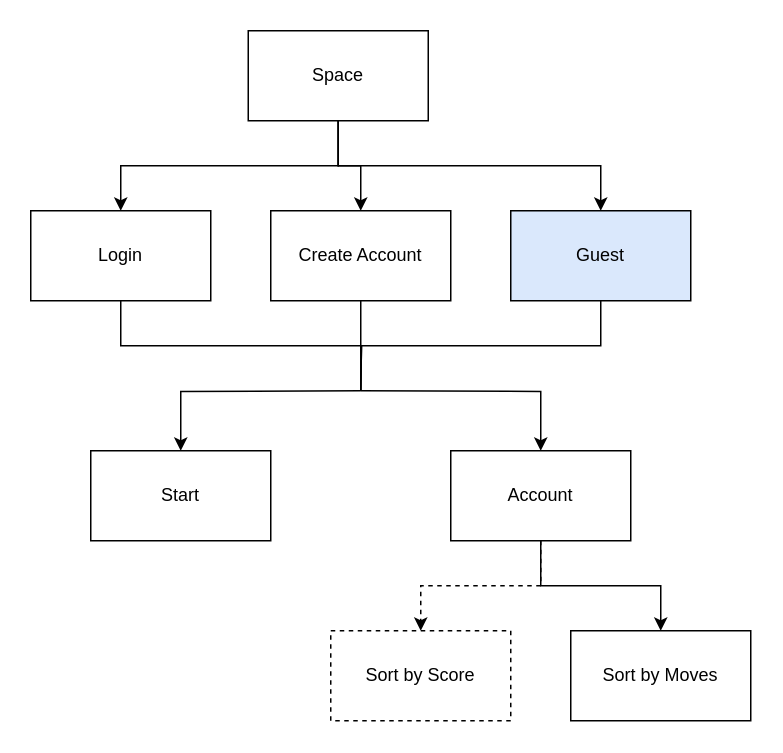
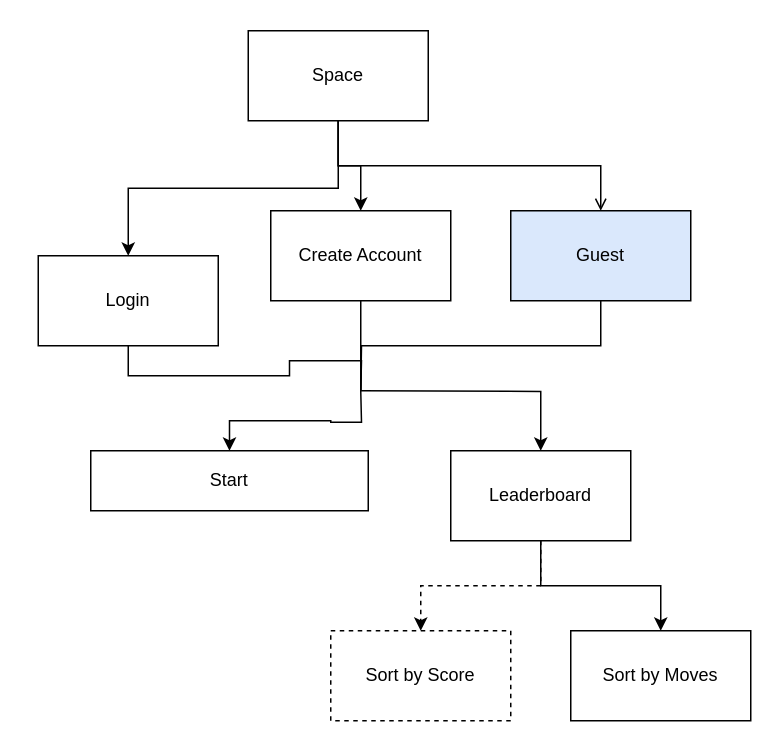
- <mxCell id="4" style="edgeStyle=orthogonalEdgeStyle;rounded=0;orthogonalLoop=1;jettySize=auto;html=1;exitX=0.5;exitY=1;exitDx=0;exitDy=0;entryX=0.5;entryY=0;entryDx=0;entryDy=0;" edge="1" parent="1" source="5" target="11"><mxGeometry relative="1" as="geometry" /></mxCell>
+ <mxCell id="4" style="edgeStyle=orthogonalEdgeStyle;rounded=0;orthogonalLoop=1;jettySize=auto;html=1;exitX=0.5;exitY=1;exitDx=0;exitDy=0;entryX=0.5;entryY=0;entryDx=0;entryDy=0;endArrow=open;" edge="1" parent="1" source="5" target="11"><mxGeometry relative="1" as="geometry" /></mxCell>
- <mxCell id="7" value="Login" style="rounded=0;whiteSpace=wrap;html=1;" vertex="1" parent="1"><mxGeometry x="20" y="140" width="120" height="60" as="geometry" /></mxCell>
+ <mxCell id="7" value="Login" style="rounded=0;whiteSpace=wrap;html=1;" vertex="1" parent="1"><mxGeometry x="25" y="170" width="120" height="60" as="geometry" /></mxCell>
- <mxCell id="12" value="Start" style="rounded=0;whiteSpace=wrap;html=1;" vertex="1" parent="1"><mxGeometry x="60" y="300" width="120" height="60" as="geometry" /></mxCell>
+ <mxCell id="12" value="Start" style="rounded=0;whiteSpace=wrap;html=1;" vertex="1" parent="1"><mxGeometry x="60" y="300" width="185" height="40" as="geometry" /></mxCell>
- <mxCell id="13" value="Account" style="rounded=0;whiteSpace=wrap;html=1;" vertex="1" parent="1"><mxGeometry x="300" y="300" width="120" height="60" as="geometry" /></mxCell>
+ <mxCell id="13" value="Leaderboard" style="rounded=0;whiteSpace=wrap;html=1;" vertex="1" parent="1"><mxGeometry x="300" y="300" width="120" height="60" as="geometry" /></mxCell>
